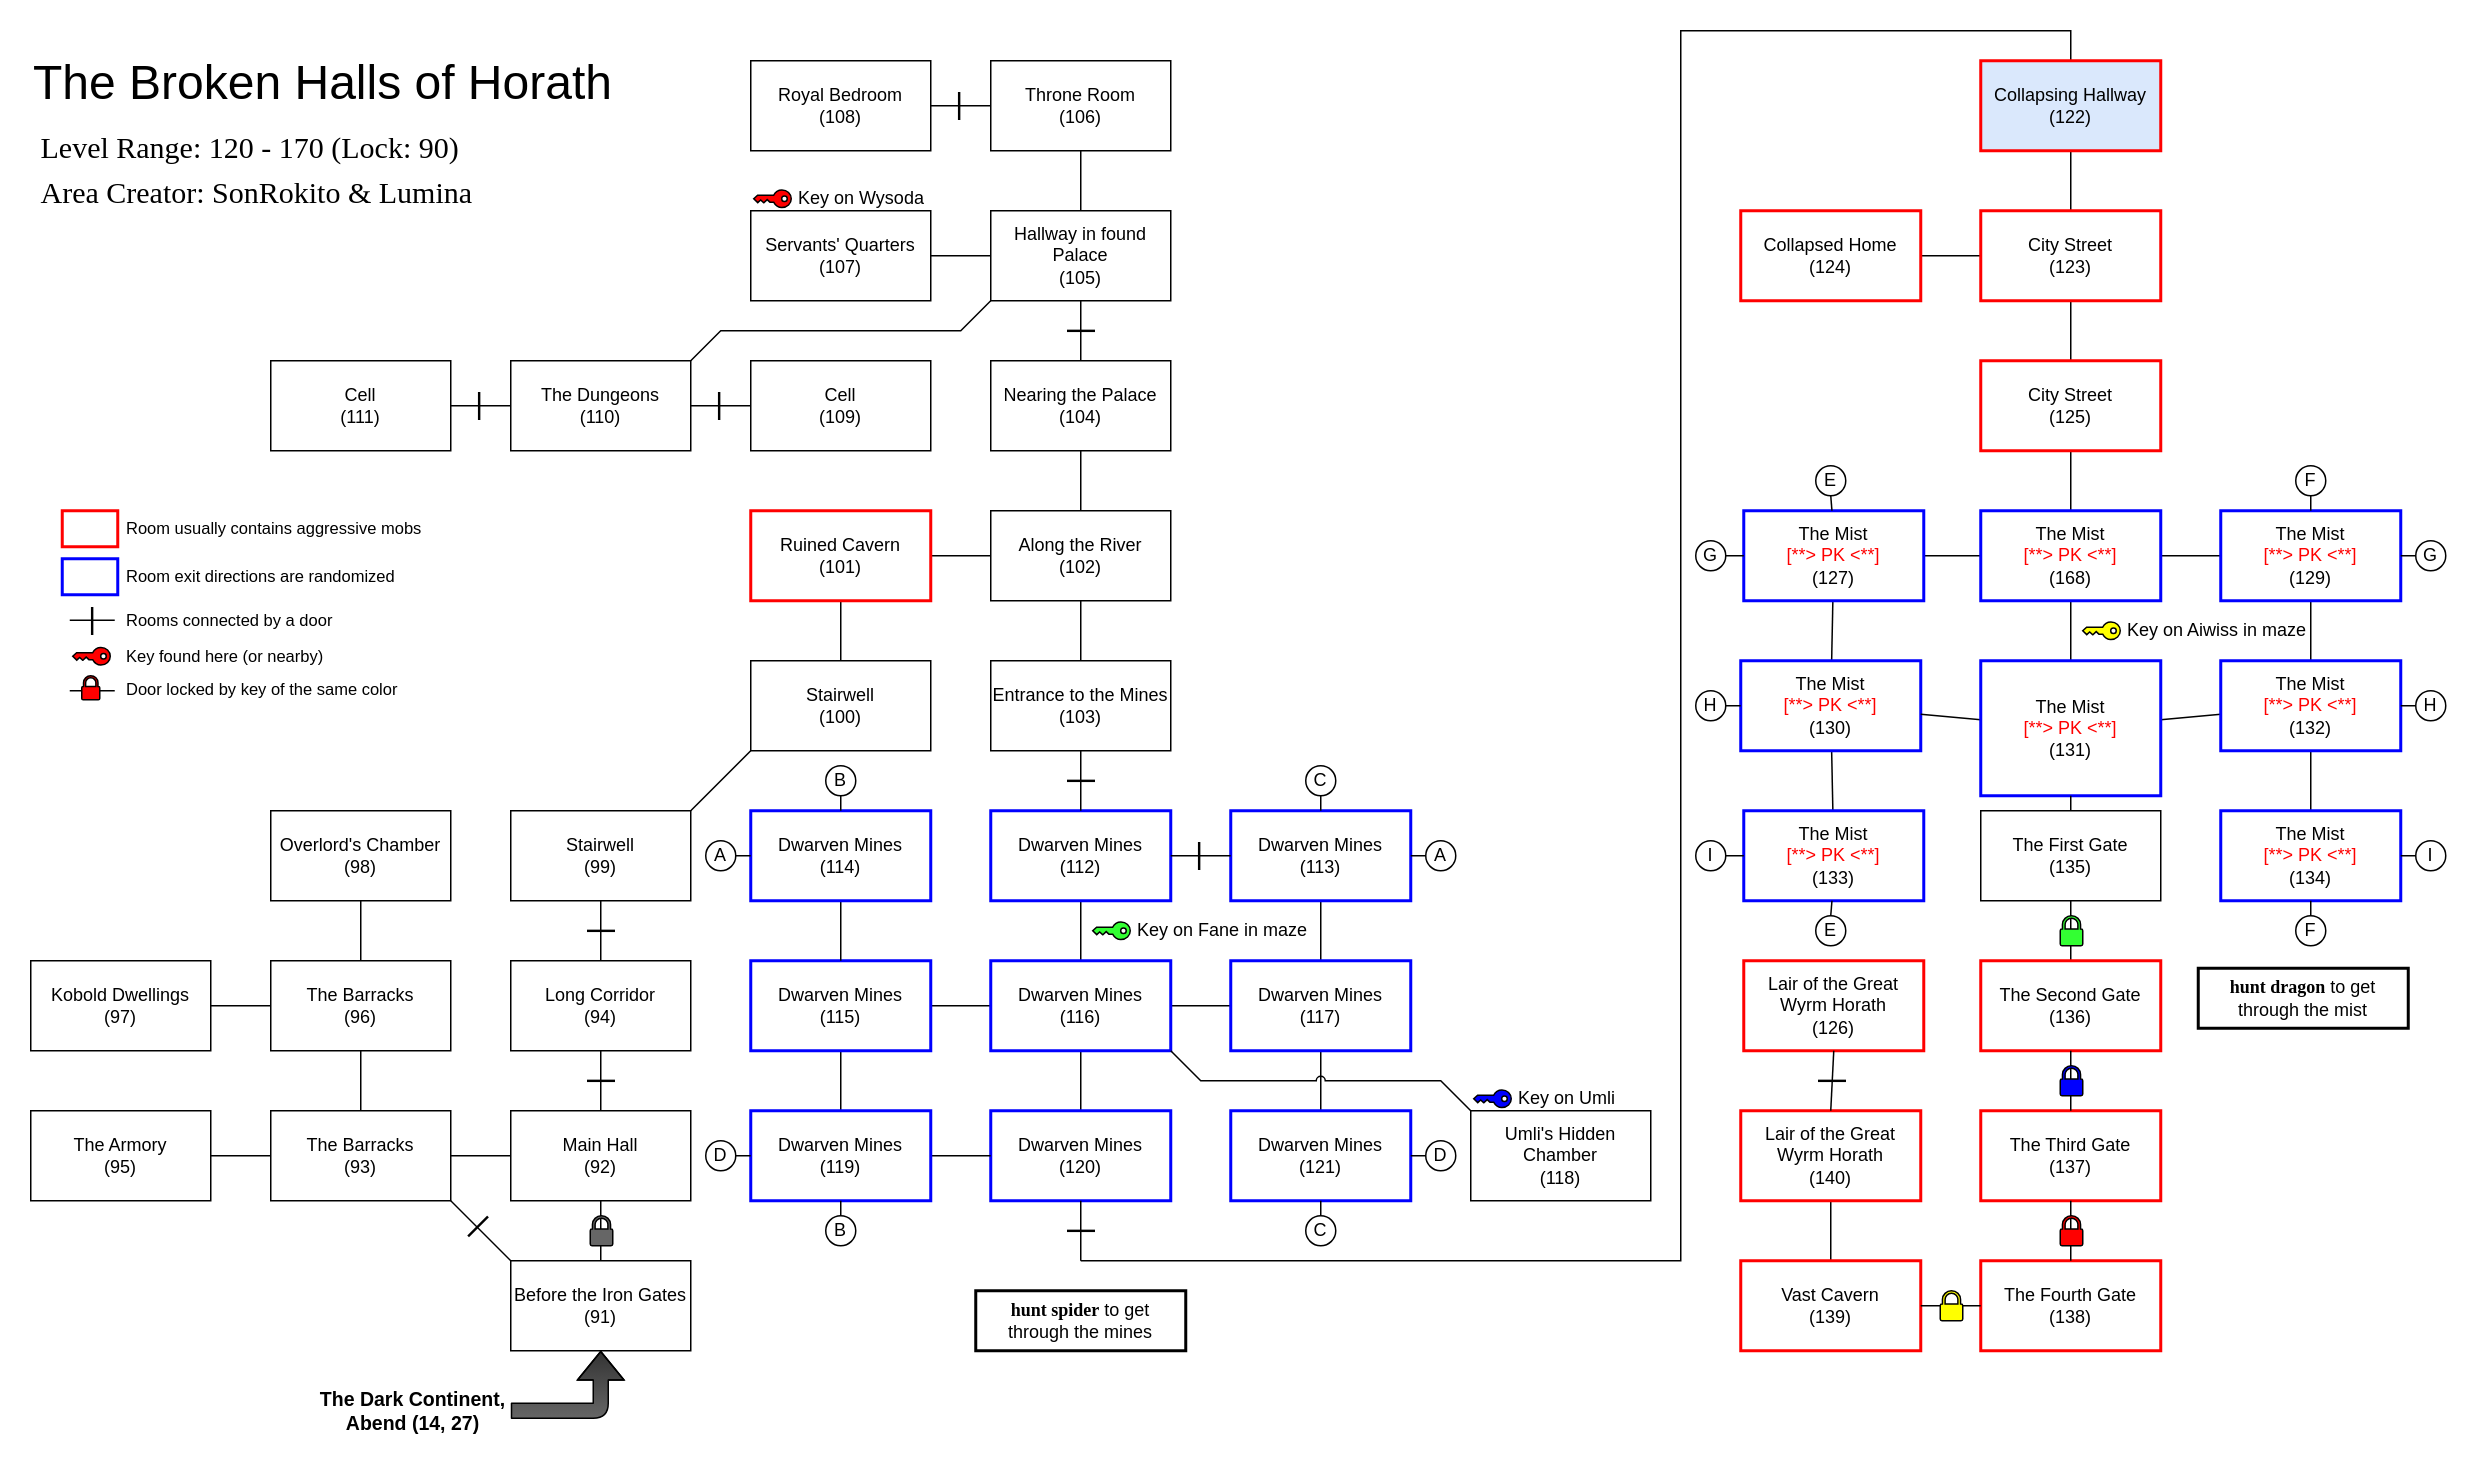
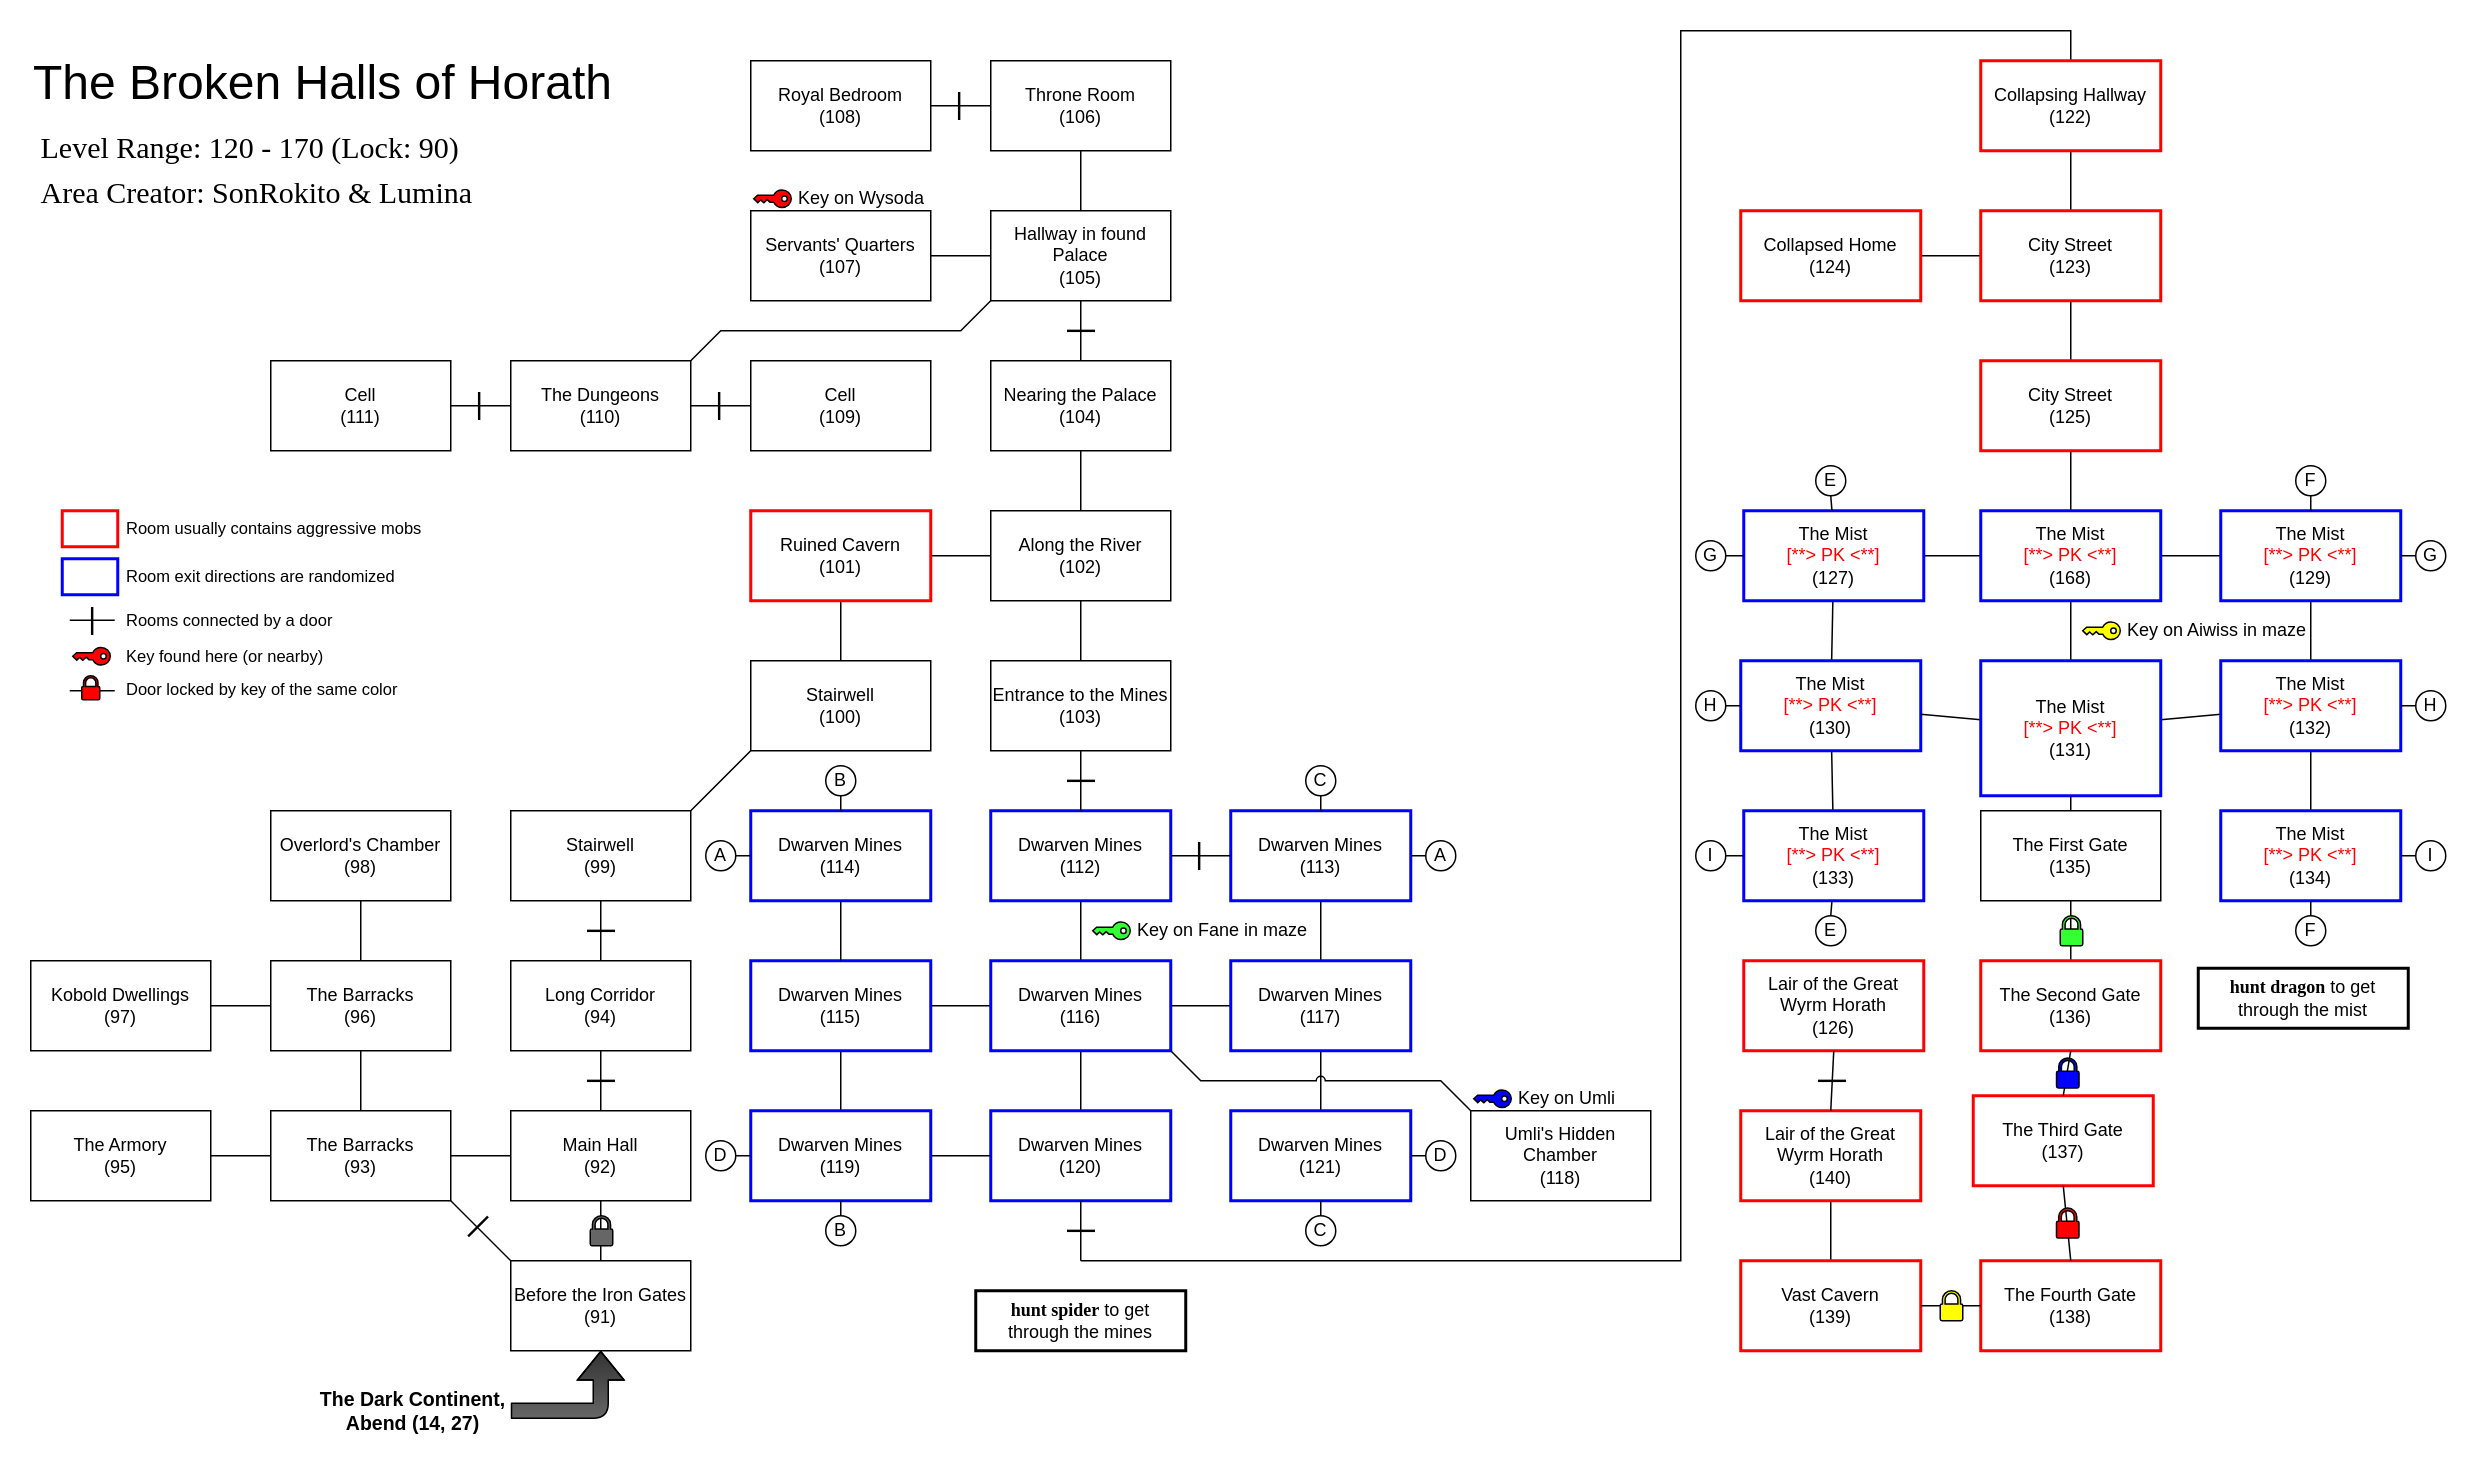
- <mxCell id="79" value="Collapsing Hallway&lt;font color=&quot;#ff0000&quot;&gt;&lt;/font&gt;&lt;br&gt;(122)" style="rounded=0;whiteSpace=wrap;html=1;strokeColor=#FF0000;strokeWidth=2;fillColor=#dae8fc;" parent="1" vertex="1"><mxGeometry x="1320" y="40" width="120" height="60" as="geometry" /></mxCell>
+ <mxCell id="79" value="Collapsing Hallway&lt;font color=&quot;#ff0000&quot;&gt;&lt;/font&gt;&lt;br&gt;(122)" style="rounded=0;whiteSpace=wrap;html=1;strokeColor=#FF0000;strokeWidth=2;" parent="1" vertex="1"><mxGeometry x="1320" y="40" width="120" height="60" as="geometry" /></mxCell>
- <mxCell id="150" value="The Third Gate&lt;font color=&quot;#ff0000&quot;&gt;&lt;/font&gt;&lt;br&gt;(137)" style="rounded=0;whiteSpace=wrap;html=1;strokeColor=#FF0000;strokeWidth=2;" parent="1" vertex="1"><mxGeometry x="1320" y="740" width="120" height="60" as="geometry" /></mxCell>
+ <mxCell id="150" value="The Third Gate&lt;font color=&quot;#ff0000&quot;&gt;&lt;/font&gt;&lt;br&gt;(137)" style="rounded=0;whiteSpace=wrap;html=1;strokeColor=#FF0000;strokeWidth=2;" parent="1" vertex="1"><mxGeometry x="1315" y="730" width="120" height="60" as="geometry" /></mxCell>
